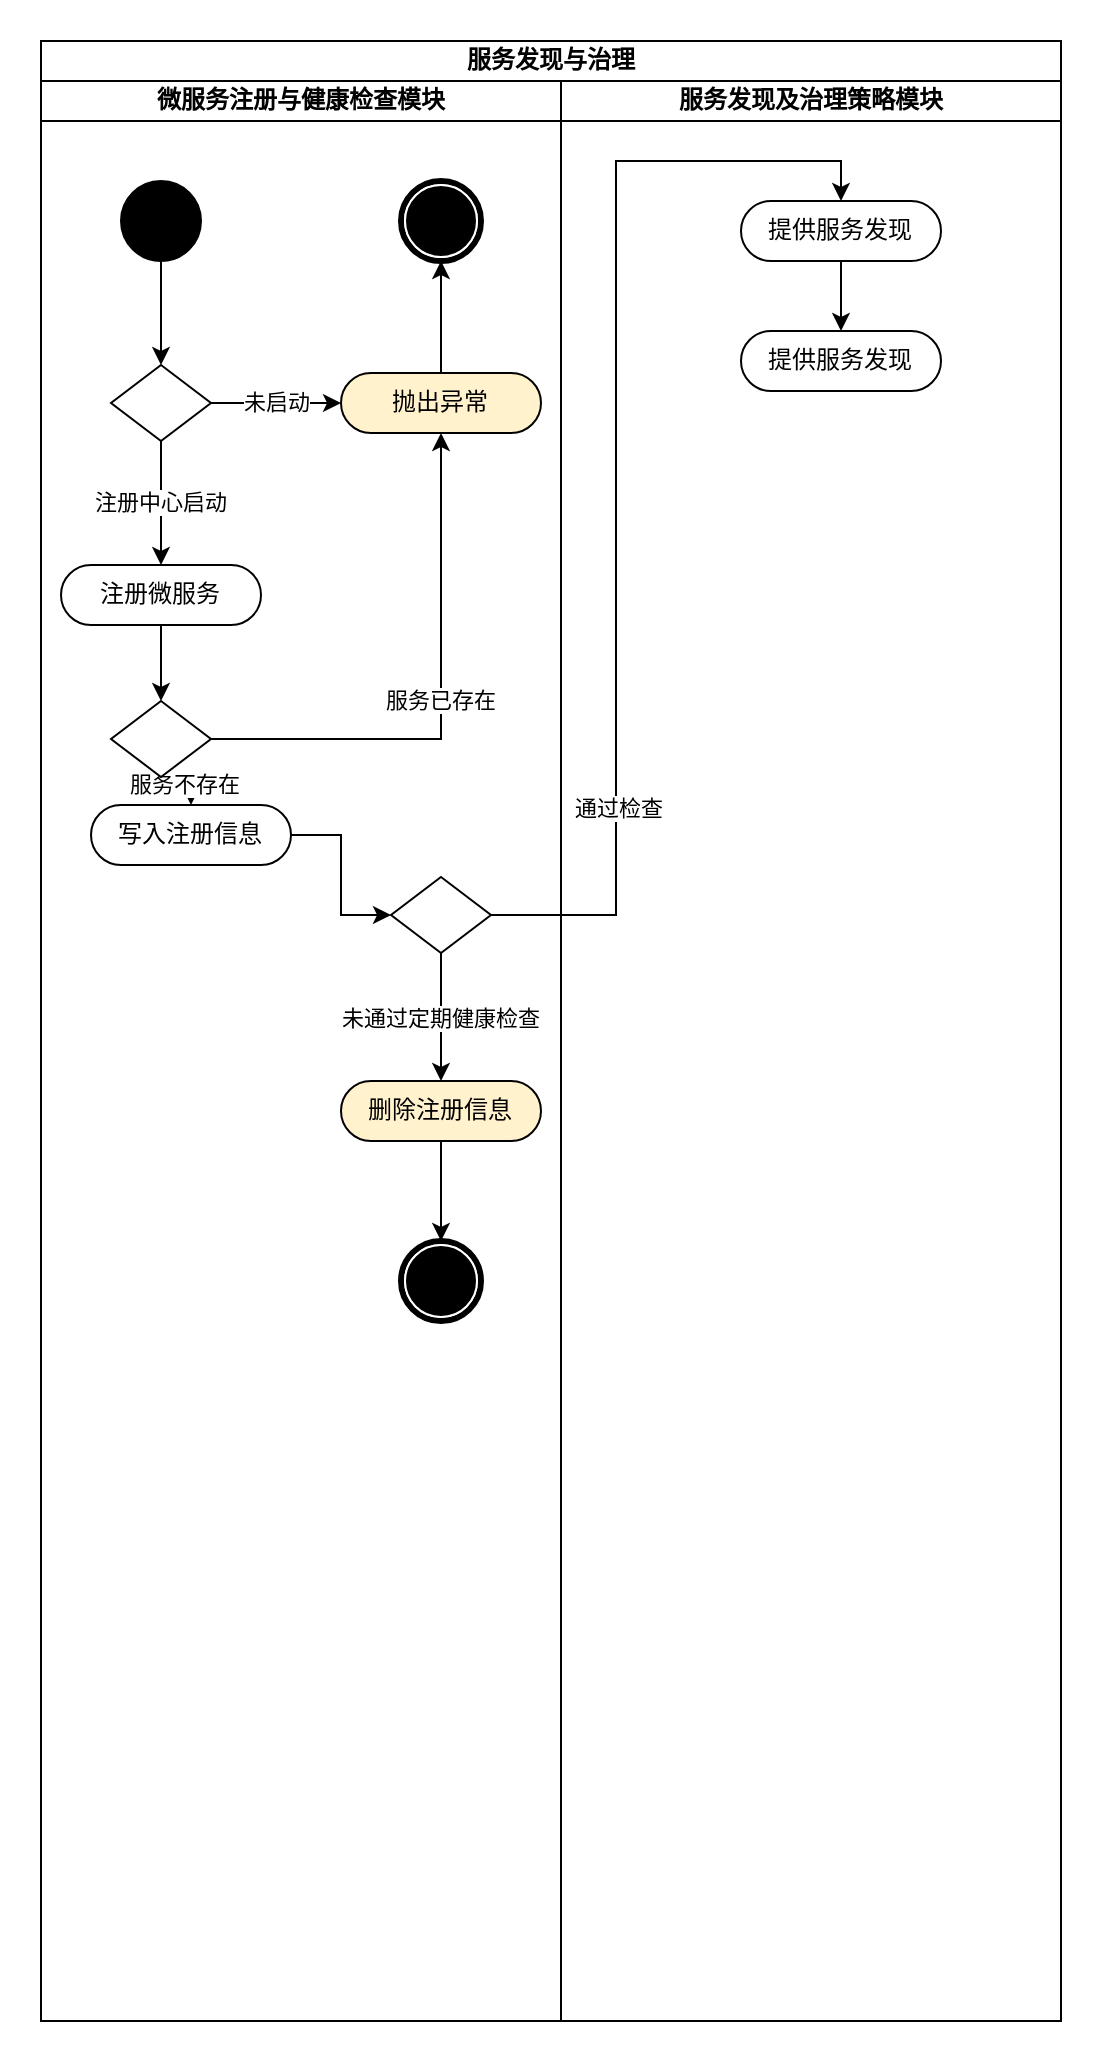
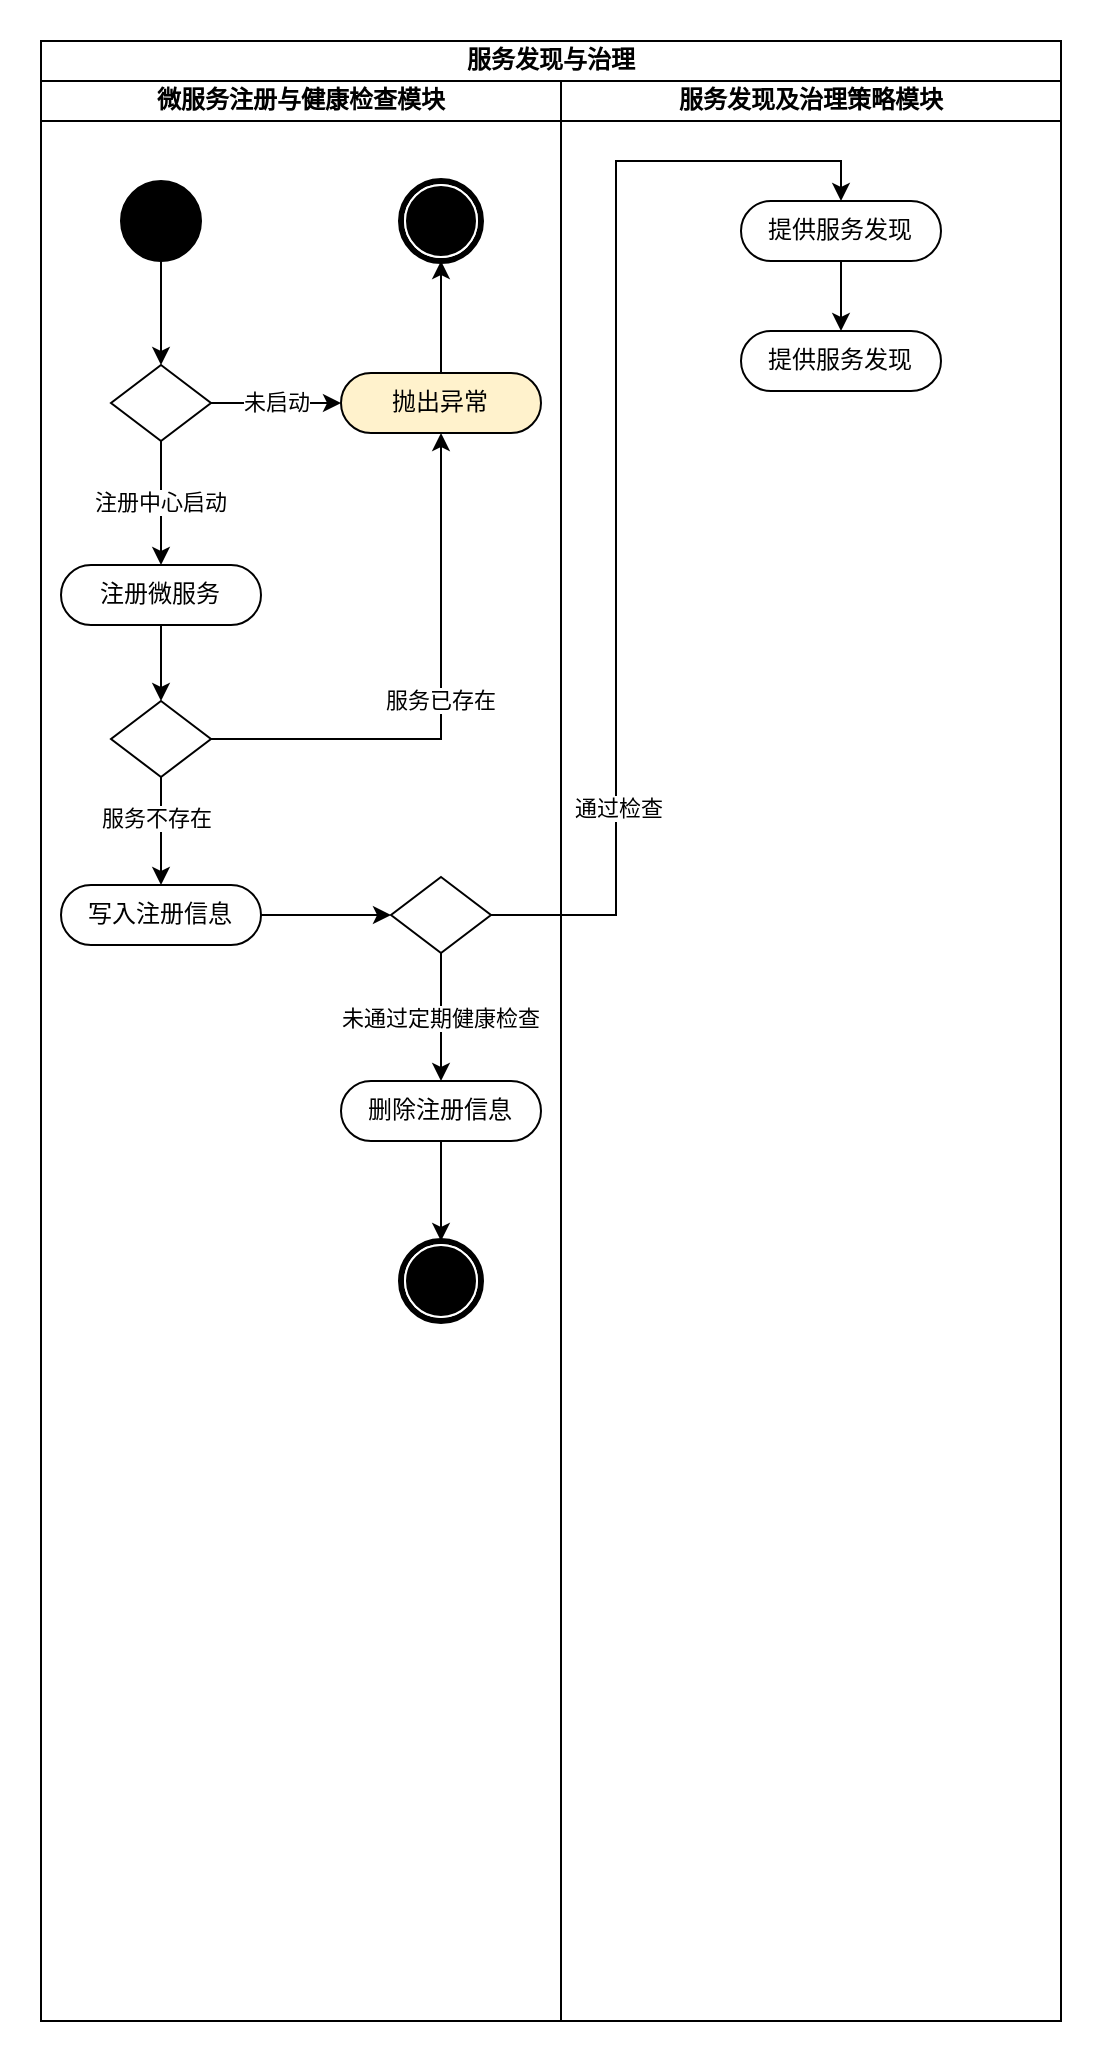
- <mxCell id="19" value="写入注册信息" style="rounded=1;whiteSpace=wrap;html=1;shadow=0;comic=0;labelBackgroundColor=none;strokeWidth=1;fontFamily=Verdana;fontSize=12;align=center;arcSize=50;" vertex="1" parent="3"><mxGeometry x="25" y="362" width="100" height="30" as="geometry" /></mxCell>
+ <mxCell id="19" value="写入注册信息" style="rounded=1;whiteSpace=wrap;html=1;shadow=0;comic=0;labelBackgroundColor=none;strokeWidth=1;fontFamily=Verdana;fontSize=12;align=center;arcSize=50;" vertex="1" parent="3"><mxGeometry x="10" y="402" width="100" height="30" as="geometry" /></mxCell>
- <mxCell id="23" value="删除注册信息" style="rounded=1;whiteSpace=wrap;html=1;shadow=0;comic=0;labelBackgroundColor=none;strokeWidth=1;fontFamily=Verdana;fontSize=12;align=center;arcSize=50;fillColor=#fff2cc;" vertex="1" parent="3"><mxGeometry x="150" y="500" width="100" height="30" as="geometry" /></mxCell>
+ <mxCell id="23" value="删除注册信息" style="rounded=1;whiteSpace=wrap;html=1;shadow=0;comic=0;labelBackgroundColor=none;strokeWidth=1;fontFamily=Verdana;fontSize=12;align=center;arcSize=50;" vertex="1" parent="3"><mxGeometry x="150" y="500" width="100" height="30" as="geometry" /></mxCell>
